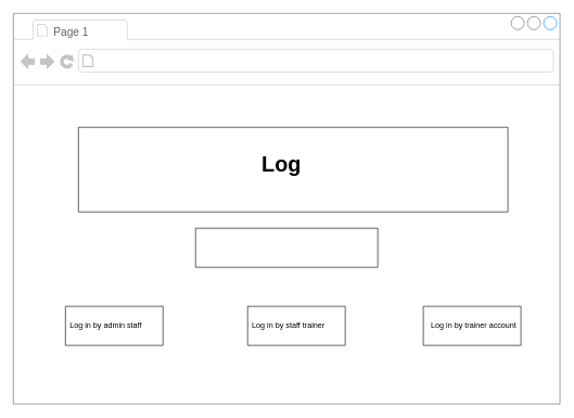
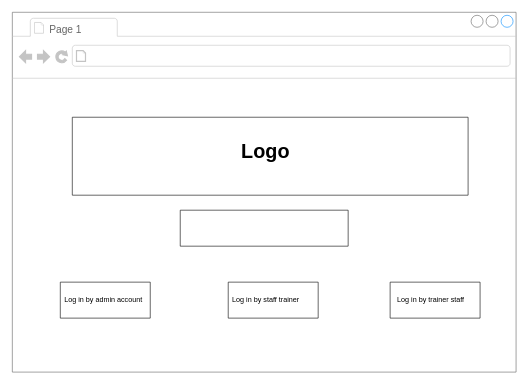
- <mxCell id="6" value="&lt;font size=&quot;1&quot;&gt;&lt;b style=&quot;font-size: 33px&quot;&gt;Log&lt;/b&gt;&lt;/font&gt;" style="text;html=1;resizable=0;points=[];autosize=1;align=left;verticalAlign=top;spacingTop=-4;" vertex="1" parent="2"><mxGeometry x="380" y="210" width="100" height="20" as="geometry" /></mxCell>
+ <mxCell id="6" value="&lt;font size=&quot;1&quot;&gt;&lt;b style=&quot;font-size: 33px&quot;&gt;Logo&lt;/b&gt;&lt;/font&gt;" style="text;html=1;resizable=0;points=[];autosize=1;align=left;verticalAlign=top;spacingTop=-4;" vertex="1" parent="2"><mxGeometry x="380" y="210" width="100" height="20" as="geometry" /></mxCell>
- <mxCell id="11" value="Log in by admin staff" style="text;html=1;resizable=0;points=[];autosize=1;align=left;verticalAlign=top;spacingTop=-4;" vertex="1" parent="2"><mxGeometry x="85" y="470" width="150" height="20" as="geometry" /></mxCell>
+ <mxCell id="11" value="Log in by admin account" style="text;html=1;resizable=0;points=[];autosize=1;align=left;verticalAlign=top;spacingTop=-4;" vertex="1" parent="2"><mxGeometry x="85" y="470" width="150" height="20" as="geometry" /></mxCell>
- <mxCell id="13" value="Log in by trainer account&amp;nbsp;" style="text;html=1;resizable=0;points=[];autosize=1;align=left;verticalAlign=top;spacingTop=-4;" vertex="1" parent="2"><mxGeometry x="640" y="470" width="150" height="20" as="geometry" /></mxCell>
+ <mxCell id="13" value="Log in by trainer staff&amp;nbsp;" style="text;html=1;resizable=0;points=[];autosize=1;align=left;verticalAlign=top;spacingTop=-4;" vertex="1" parent="2"><mxGeometry x="640" y="470" width="150" height="20" as="geometry" /></mxCell>
